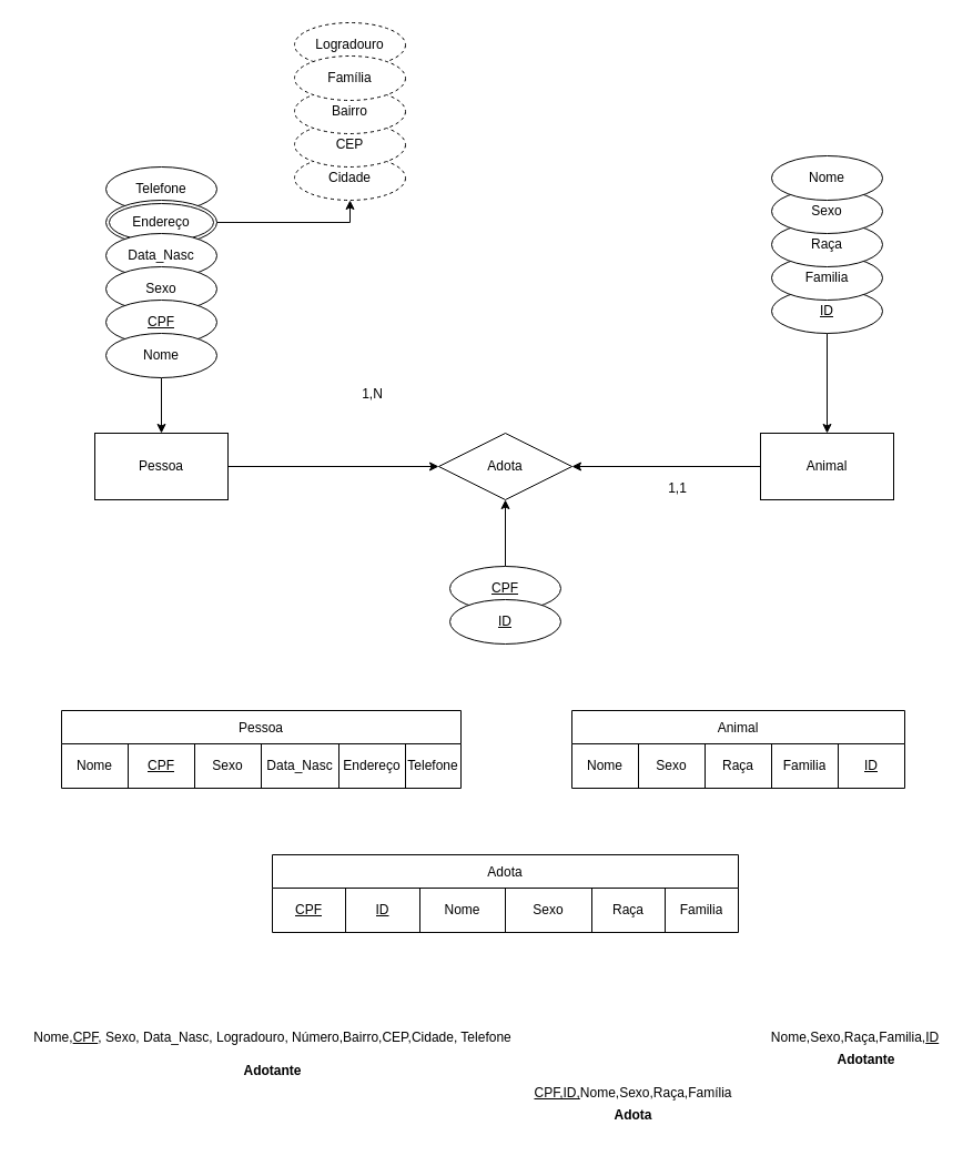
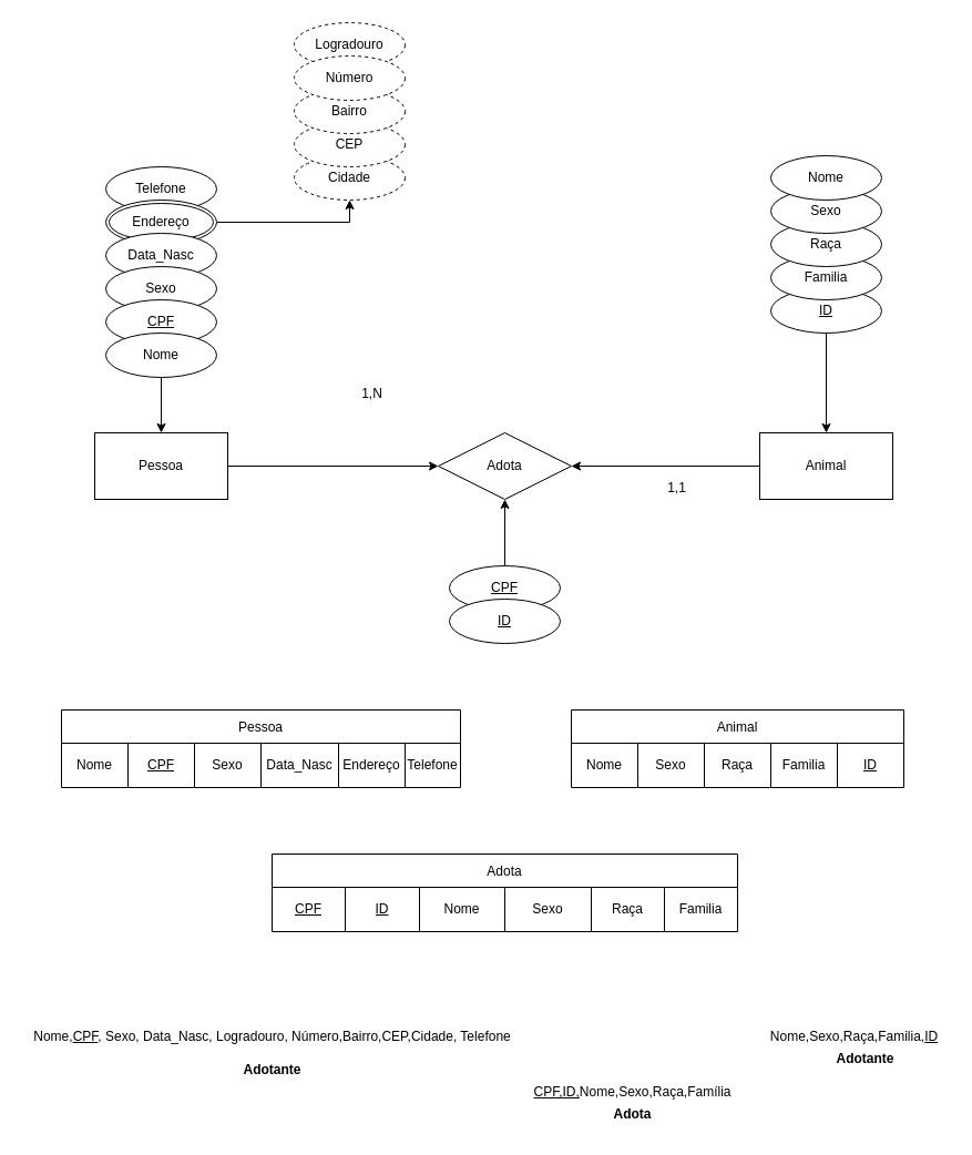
- <mxCell id="16" value="Família" style="ellipse;whiteSpace=wrap;html=1;align=center;dashed=1;" parent="1" vertex="1"><mxGeometry x="265" y="50" width="100" height="40" as="geometry" /></mxCell>
+ <mxCell id="16" value="Número" style="ellipse;whiteSpace=wrap;html=1;align=center;dashed=1;" parent="1" vertex="1"><mxGeometry x="265" y="50" width="100" height="40" as="geometry" /></mxCell>
